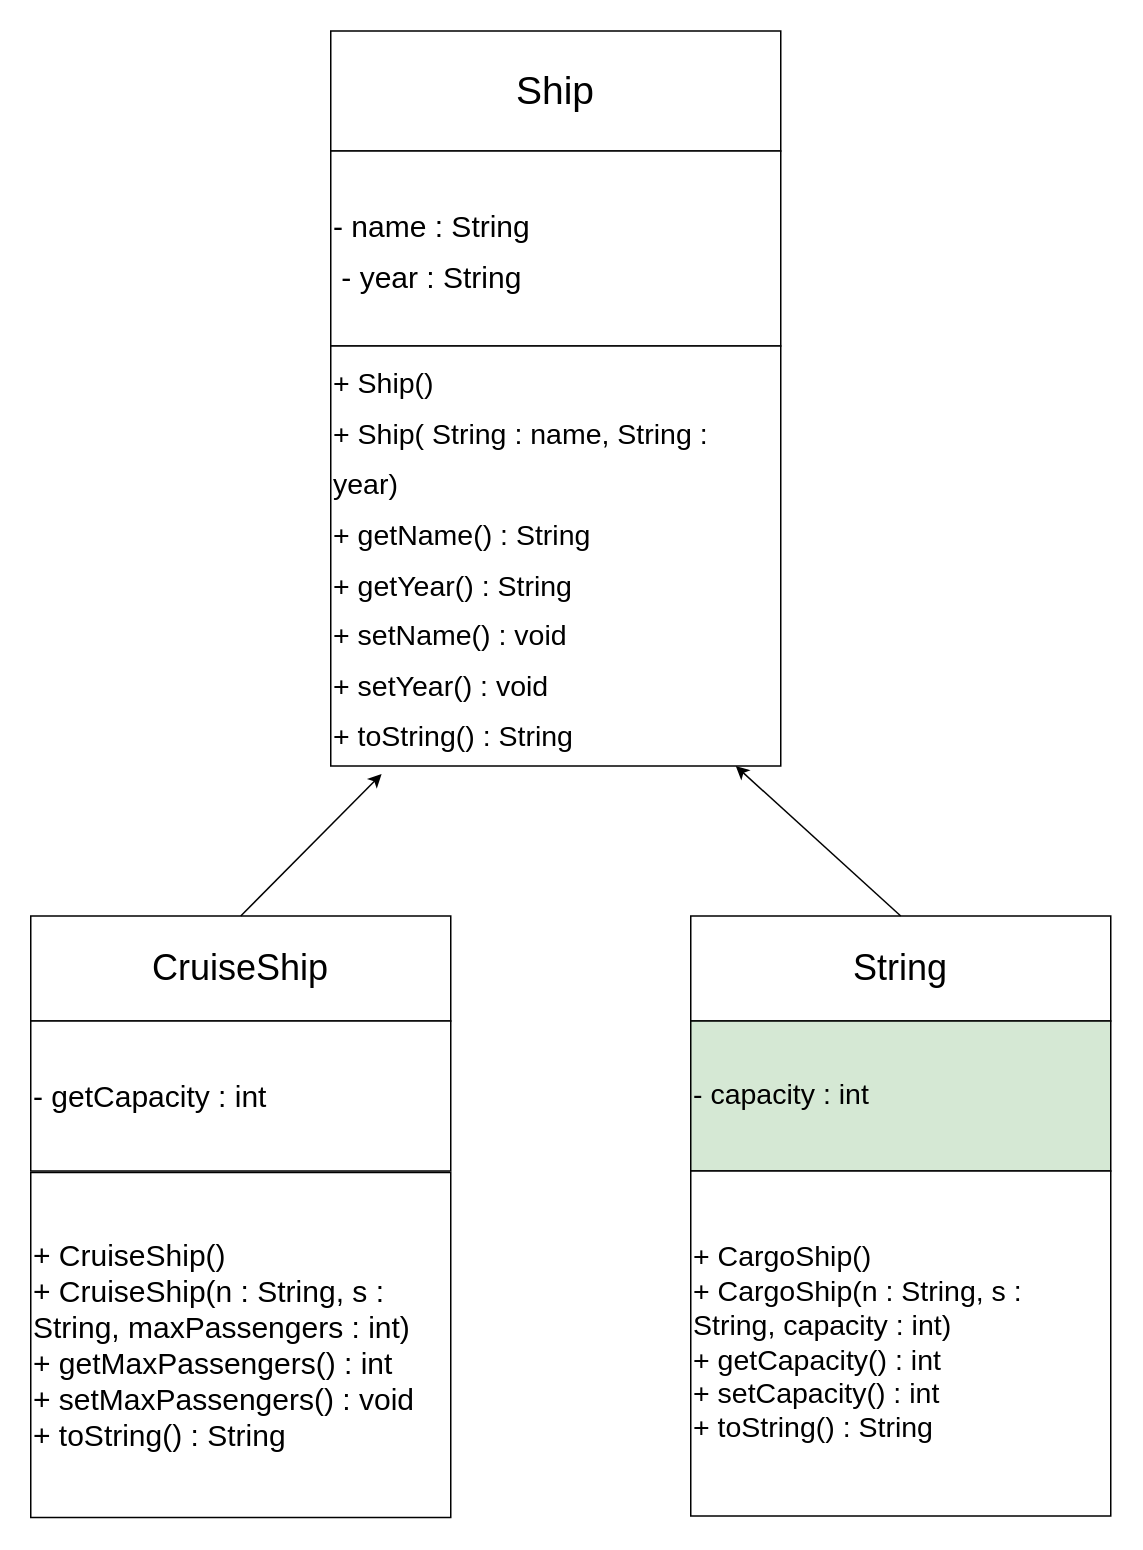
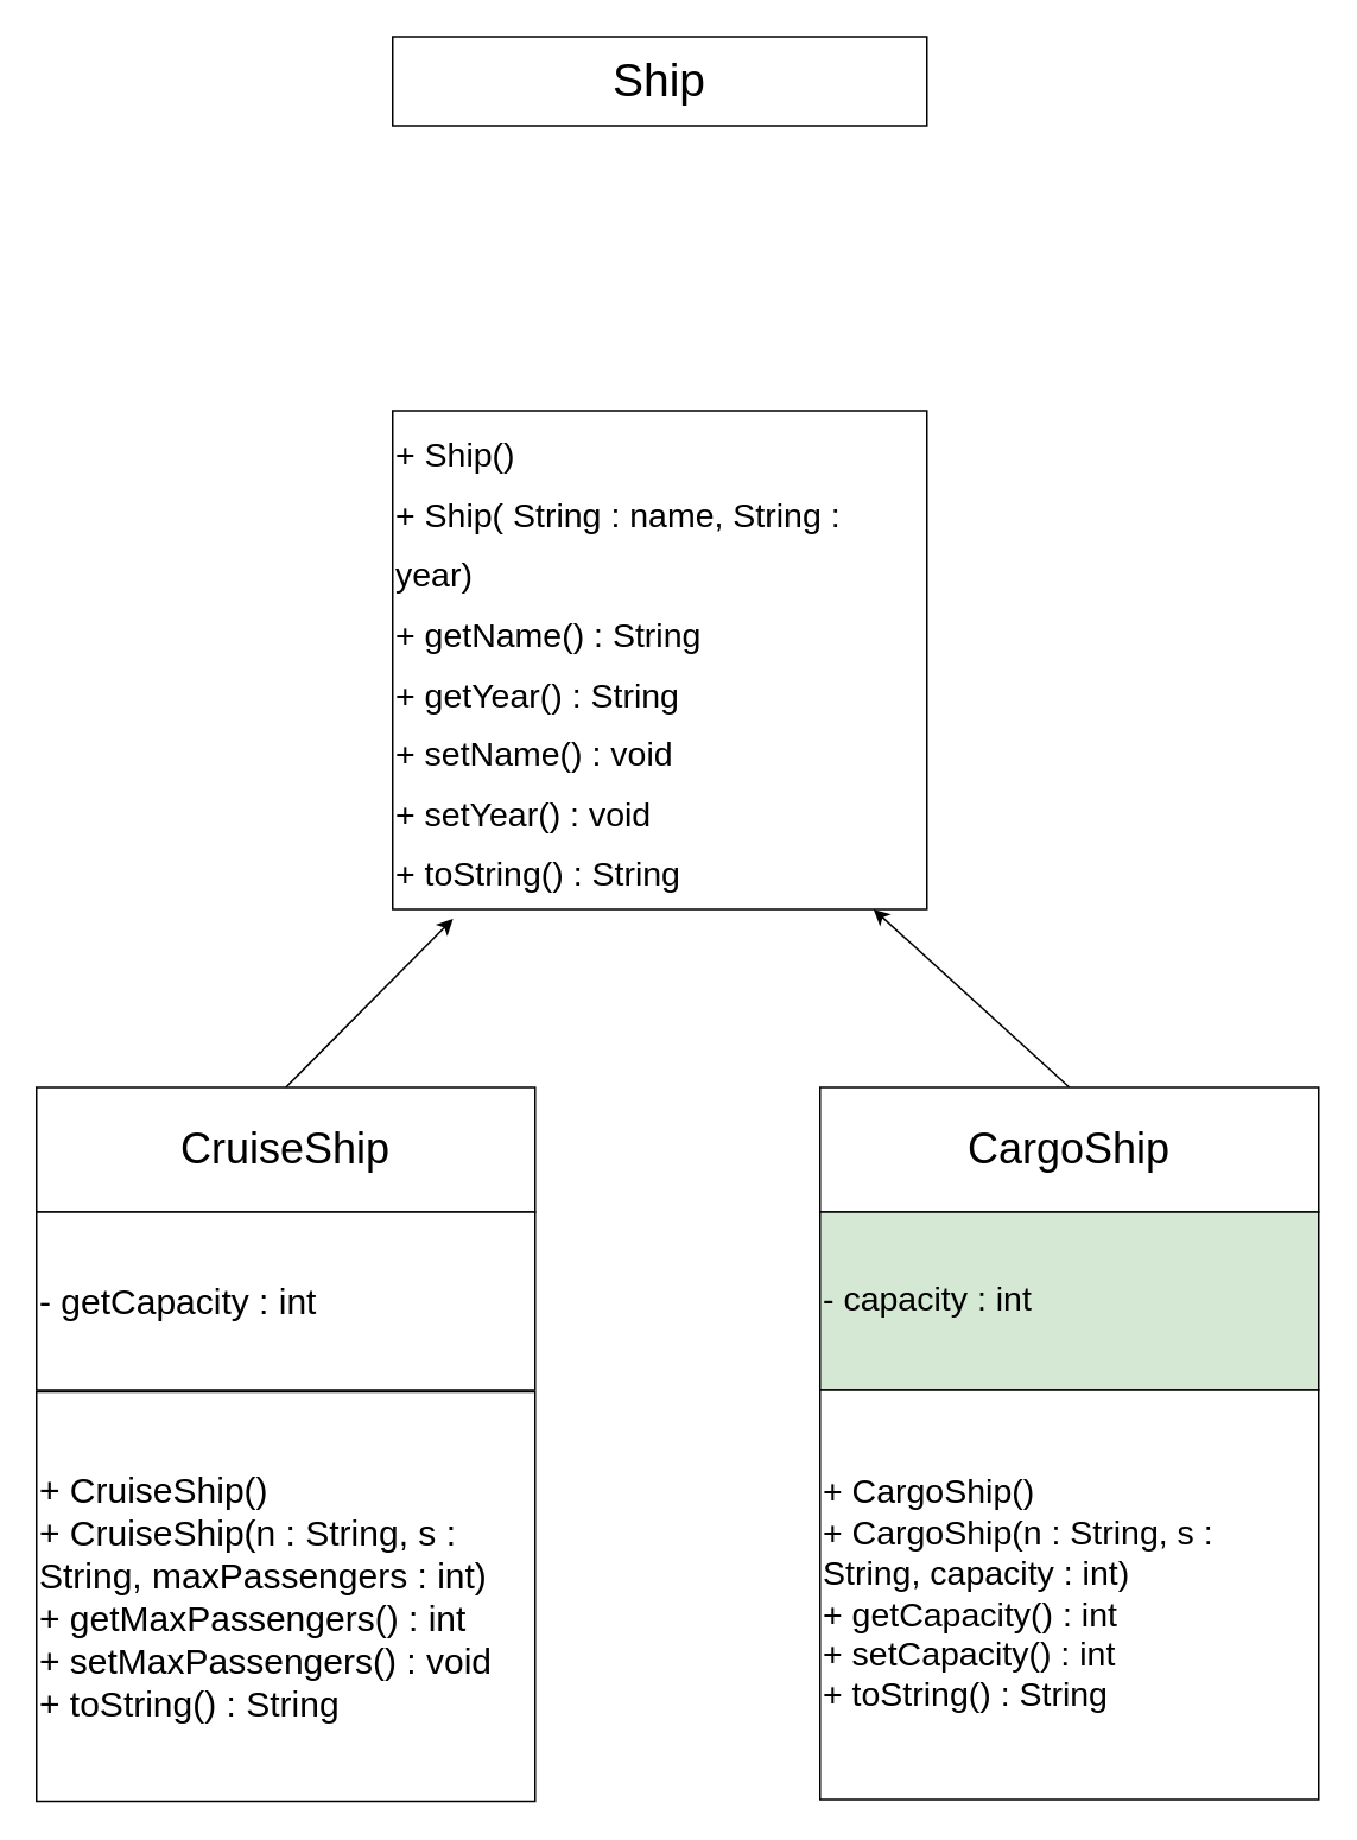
- <mxCell id="2" value="&lt;font style=&quot;font-size: 26px;&quot;&gt;Ship&lt;/font&gt;" style="rounded=0;whiteSpace=wrap;html=1;" vertex="1" parent="1"><mxGeometry x="220" width="300" height="80" as="geometry" y="20" /></mxCell>
+ <mxCell id="2" value="&lt;font style=&quot;font-size: 26px;&quot;&gt;Ship&lt;/font&gt;" style="rounded=0;whiteSpace=wrap;html=1;" vertex="1" parent="1"><mxGeometry x="220" y="20" width="300" height="50" as="geometry" /></mxCell>
- <mxCell id="3" value="&lt;font style=&quot;font-size: 20px;&quot;&gt;- name : String&lt;br&gt;&amp;nbsp;- year : String&lt;/font&gt;" style="rounded=0;whiteSpace=wrap;html=1;fontSize=28;align=left;" vertex="1" parent="1"><mxGeometry x="220" y="100" width="300" height="130" as="geometry" /></mxCell>
- <mxCell id="9" value="&lt;span style=&quot;font-size: 24px;&quot;&gt;String&lt;/span&gt;" style="rounded=0;whiteSpace=wrap;html=1;fontSize=16;" vertex="1" parent="1"><mxGeometry x="460" y="610" width="280" height="70" as="geometry" /></mxCell>
+ <mxCell id="9" value="&lt;span style=&quot;font-size: 24px;&quot;&gt;CargoShip&lt;/span&gt;" style="rounded=0;whiteSpace=wrap;html=1;fontSize=16;" vertex="1" parent="1"><mxGeometry x="460" y="610" width="280" height="70" as="geometry" /></mxCell>
